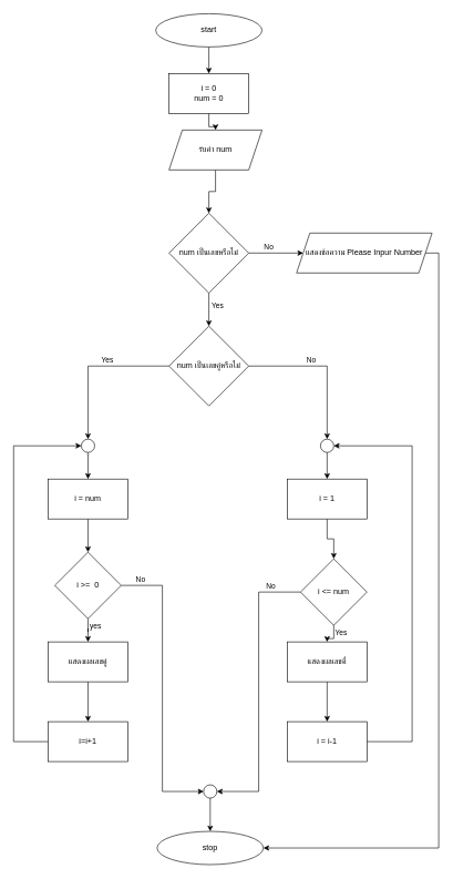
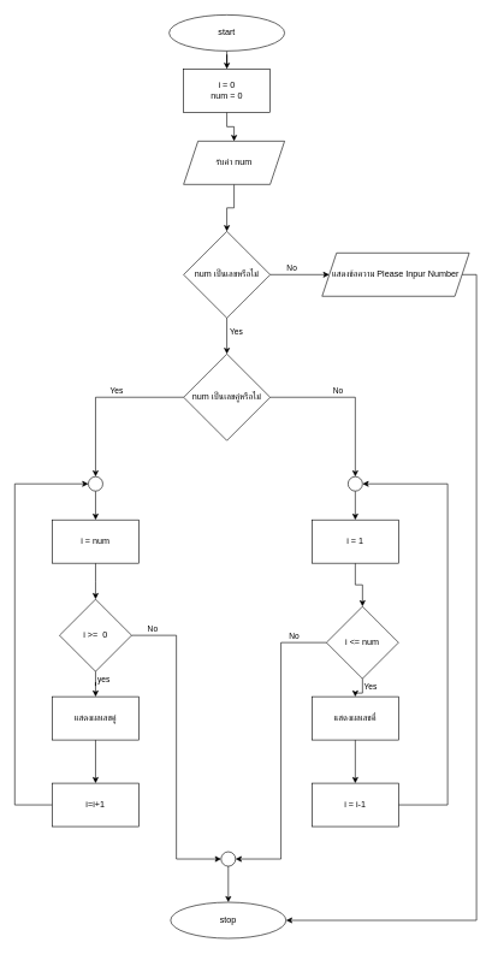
- <mxCell id="5" value="i = 0&lt;div&gt;num = 0&lt;/div&gt;" style="rounded=0;whiteSpace=wrap;html=1;" vertex="1" parent="1"><mxGeometry x="254" y="110" width="120" height="60" as="geometry" /></mxCell>
+ <mxCell id="5" value="i = 0&lt;div&gt;num = 0&lt;/div&gt;" style="rounded=0;whiteSpace=wrap;html=1;" vertex="1" parent="1"><mxGeometry x="254" y="95" width="120" height="60" as="geometry" /></mxCell>
